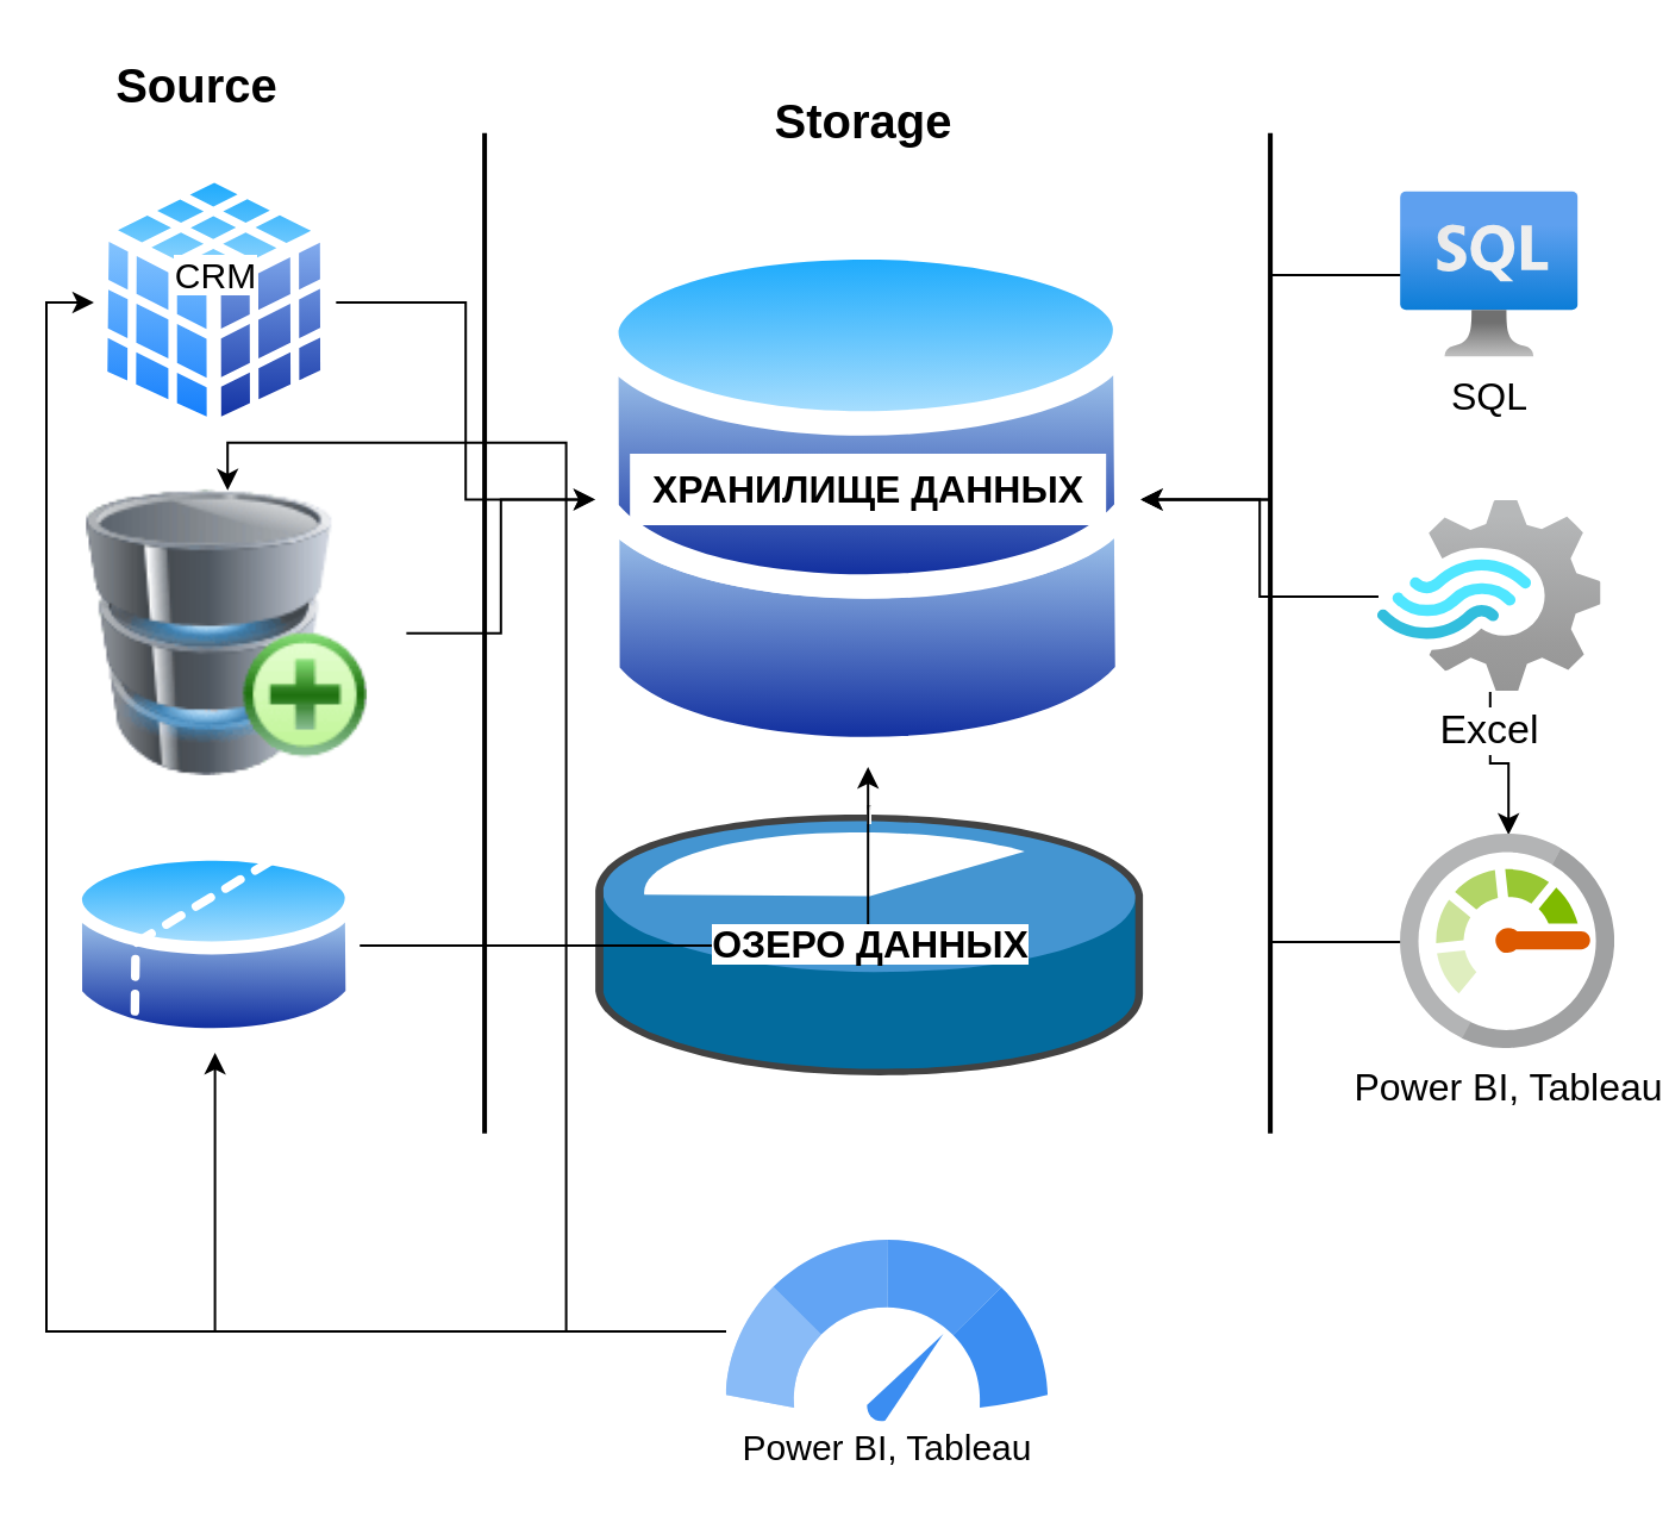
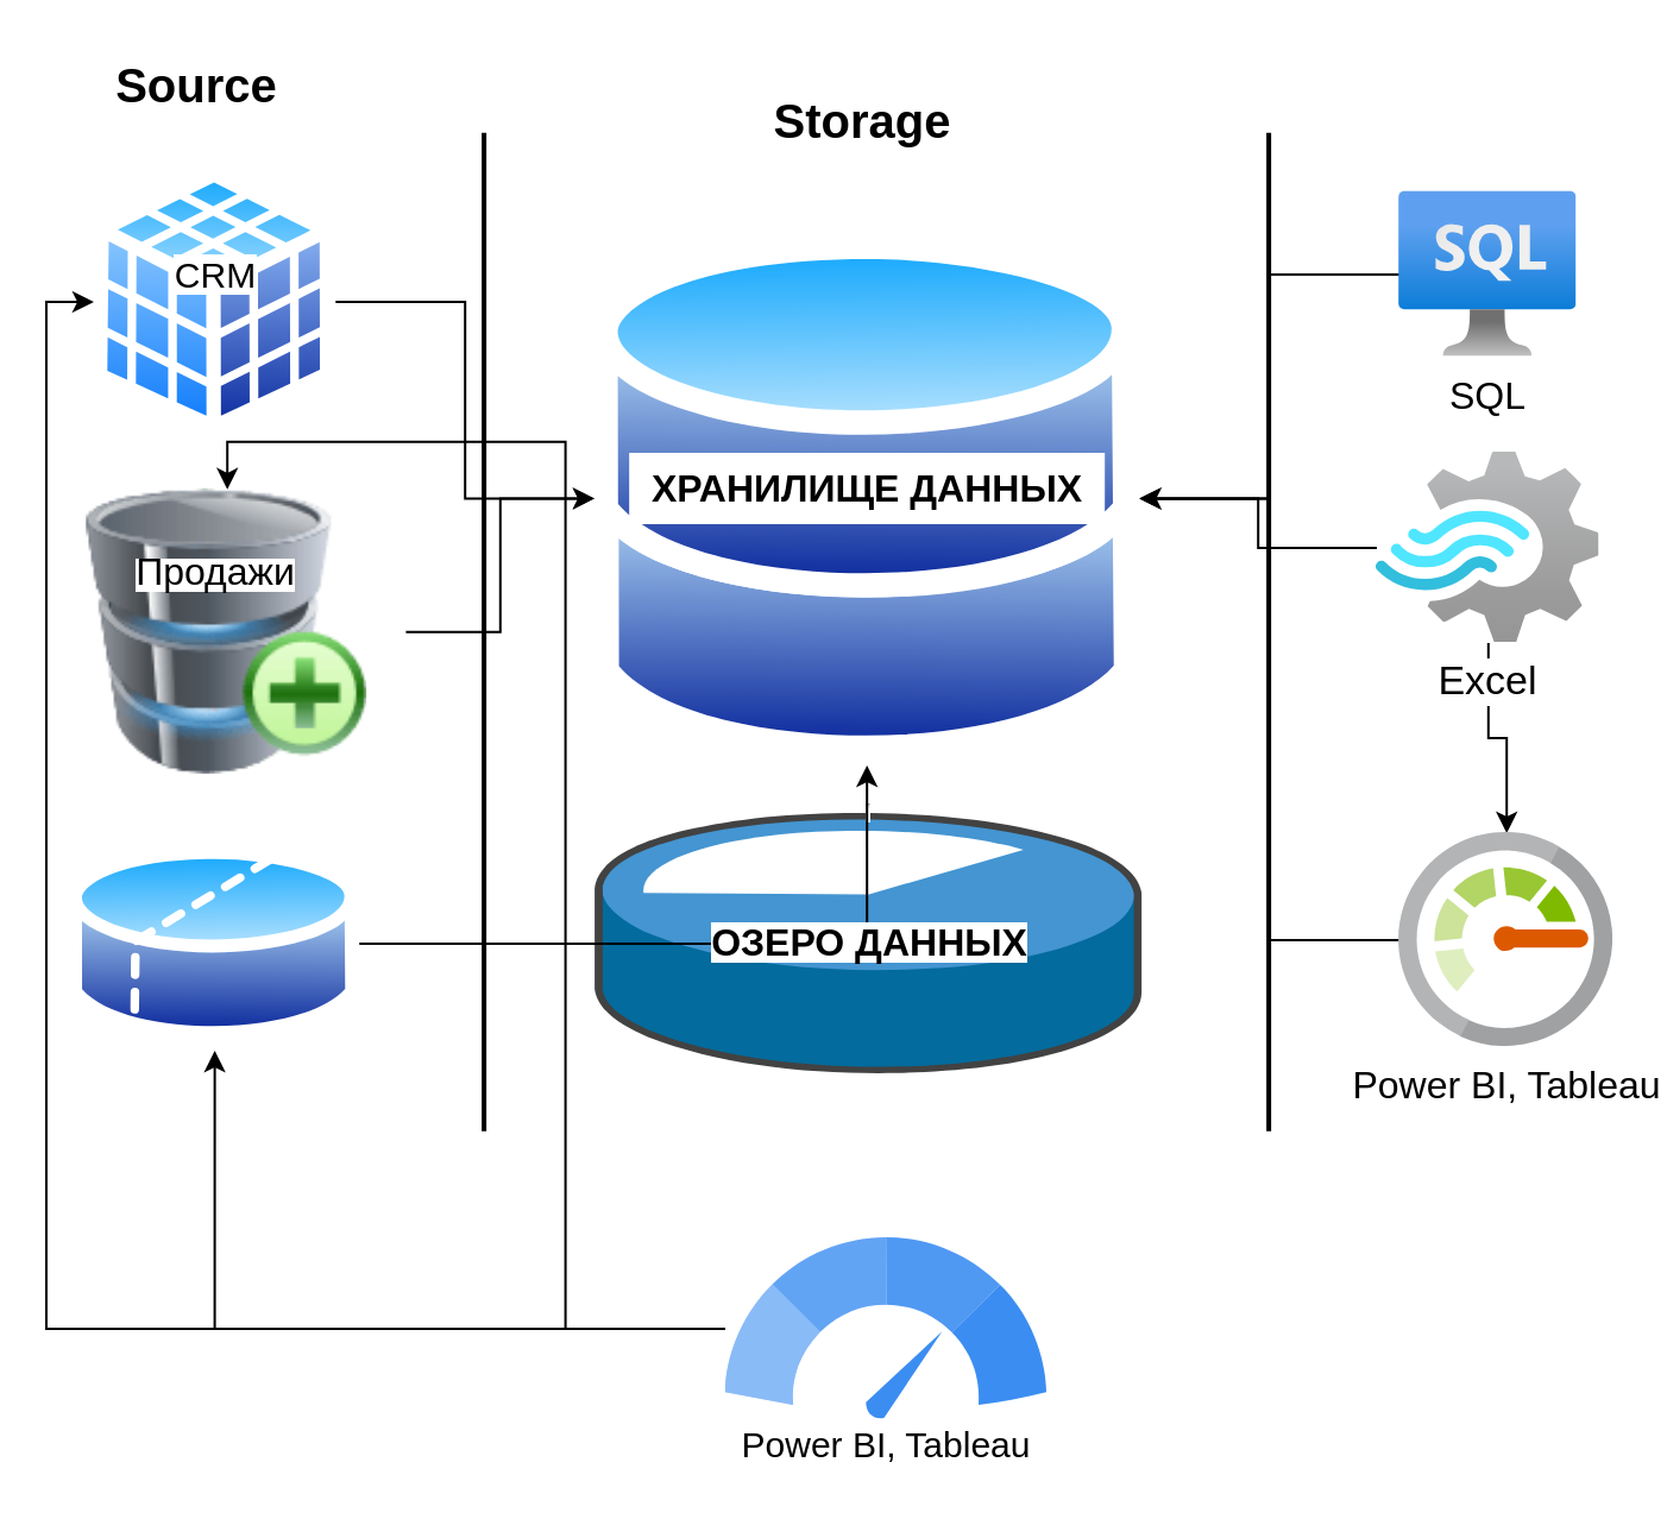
+ <mxCell id="21" value="&lt;span style=&quot;background-color: rgb(255 , 255 , 255)&quot;&gt;&lt;font style=&quot;font-size: 16px&quot;&gt;Продажи&lt;/font&gt;&lt;/span&gt;" style="text;html=1;resizable=0;autosize=1;align=center;verticalAlign=middle;points=[];fillColor=none;strokeColor=none;rounded=0;" parent="1" vertex="1"><mxGeometry x="49.81" y="230" width="80" height="20" as="geometry" /></mxCell>
- <mxCell id="8" value="&lt;font style=&quot;font-size: 17px&quot;&gt;Excel&lt;/font&gt;" style="aspect=fixed;html=1;points=[];align=center;image;fontSize=12;image=img/lib/azure2/analytics/Stream_Analytics_Jobs.svg;" parent="1" vertex="1"><mxGeometry x="578.48" y="210" width="93.8" height="80" as="geometry" /></mxCell>
+ <mxCell id="8" value="&lt;font style=&quot;font-size: 17px&quot;&gt;Excel&lt;/font&gt;" style="aspect=fixed;html=1;points=[];align=center;image;fontSize=12;image=img/lib/azure2/analytics/Stream_Analytics_Jobs.svg;" parent="1" vertex="1"><mxGeometry x="578.48" y="190" width="93.8" height="80" as="geometry" /></mxCell>
